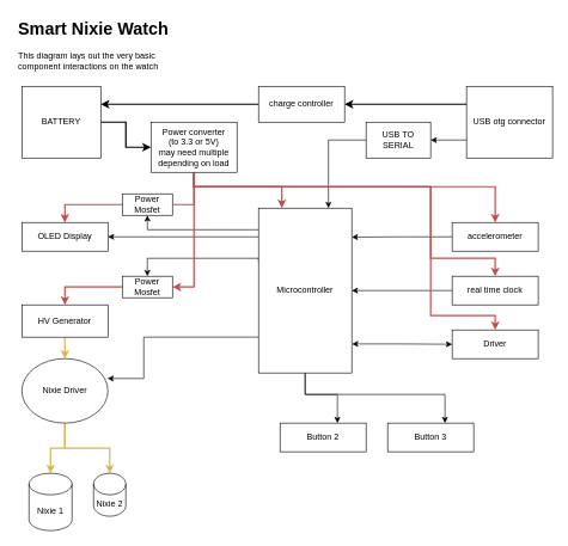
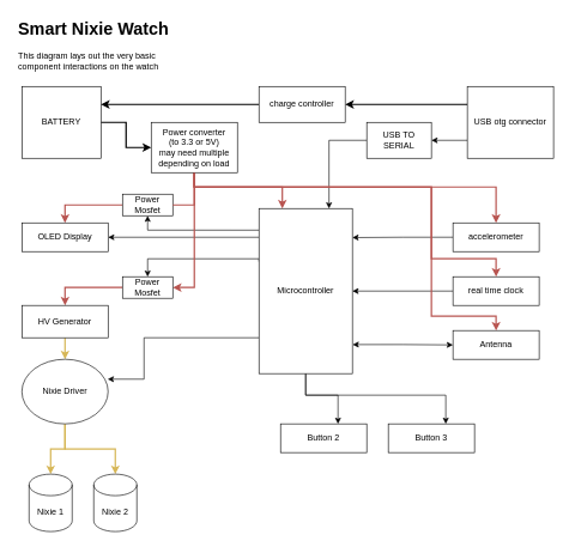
- <mxCell id="24" value="Driver&lt;br&gt;" style="whiteSpace=wrap;html=1;" vertex="1" parent="1"><mxGeometry x="630" y="460" width="120" height="40" as="geometry" /></mxCell>
+ <mxCell id="24" value="Antenna&lt;br&gt;" style="whiteSpace=wrap;html=1;" vertex="1" parent="1"><mxGeometry x="630" y="460" width="120" height="40" as="geometry" /></mxCell>
- <mxCell id="43" value="Nixie 2" style="shape=cylinder3;whiteSpace=wrap;html=1;boundedLbl=1;backgroundOutline=1;size=15;" vertex="1" parent="1"><mxGeometry x="130" y="660" width="45" height="60" as="geometry" /></mxCell>
+ <mxCell id="43" value="Nixie 2" style="shape=cylinder3;whiteSpace=wrap;html=1;boundedLbl=1;backgroundOutline=1;size=15;" vertex="1" parent="1"><mxGeometry x="130" y="660" width="60" height="80" as="geometry" /></mxCell>
